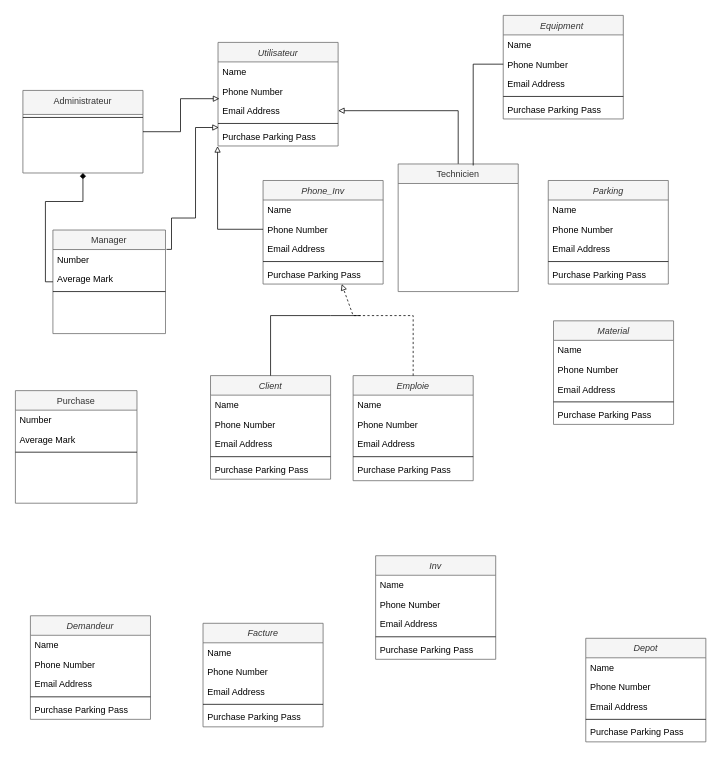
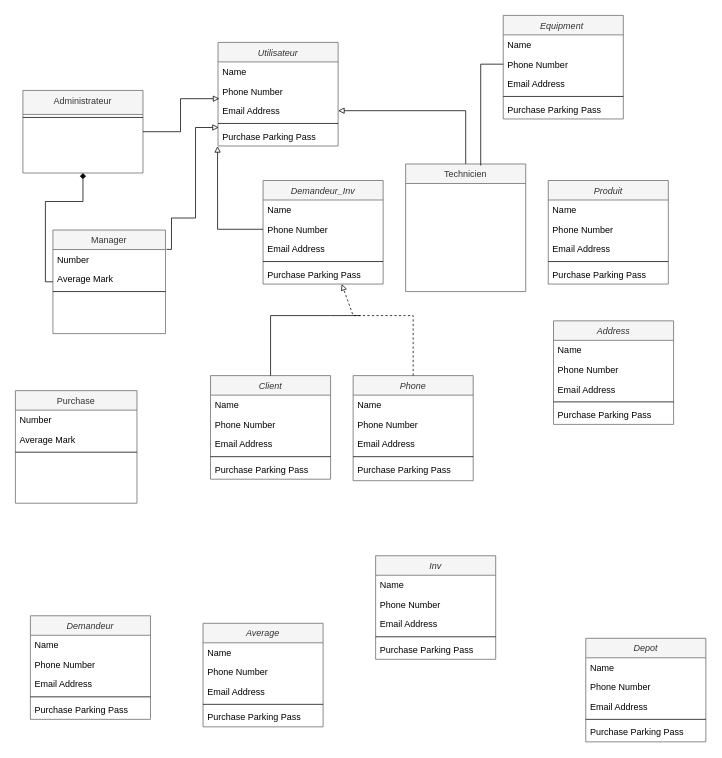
- <mxCell id="28" value="Phone_Inv" style="swimlane;fontStyle=2;align=center;verticalAlign=top;childLayout=stackLayout;horizontal=1;startSize=26;horizontalStack=0;resizeParent=1;resizeLast=0;collapsible=1;marginBottom=0;rounded=0;shadow=0;strokeWidth=1;fillColor=#f5f5f5;fontColor=#333333;strokeColor=#666666;" vertex="1" parent="1"><mxGeometry x="350" y="240" width="160" height="138" as="geometry"><mxRectangle x="230" y="140" width="160" height="26" as="alternateBounds" /></mxGeometry></mxCell>
+ <mxCell id="28" value="Demandeur_Inv" style="swimlane;fontStyle=2;align=center;verticalAlign=top;childLayout=stackLayout;horizontal=1;startSize=26;horizontalStack=0;resizeParent=1;resizeLast=0;collapsible=1;marginBottom=0;rounded=0;shadow=0;strokeWidth=1;fillColor=#f5f5f5;fontColor=#333333;strokeColor=#666666;" vertex="1" parent="1"><mxGeometry x="350" y="240" width="160" height="138" as="geometry"><mxRectangle x="230" y="140" width="160" height="26" as="alternateBounds" /></mxGeometry></mxCell>
- <mxCell id="18" value="Parking" style="swimlane;fontStyle=2;align=center;verticalAlign=top;childLayout=stackLayout;horizontal=1;startSize=26;horizontalStack=0;resizeParent=1;resizeLast=0;collapsible=1;marginBottom=0;rounded=0;shadow=0;strokeWidth=1;fillColor=#f5f5f5;fontColor=#333333;strokeColor=#666666;" vertex="1" parent="1"><mxGeometry x="730" y="240" width="160" height="138" as="geometry"><mxRectangle x="230" y="140" width="160" height="26" as="alternateBounds" /></mxGeometry></mxCell>
+ <mxCell id="18" value="Produit" style="swimlane;fontStyle=2;align=center;verticalAlign=top;childLayout=stackLayout;horizontal=1;startSize=26;horizontalStack=0;resizeParent=1;resizeLast=0;collapsible=1;marginBottom=0;rounded=0;shadow=0;strokeWidth=1;fillColor=#f5f5f5;fontColor=#333333;strokeColor=#666666;" vertex="1" parent="1"><mxGeometry x="730" y="240" width="160" height="138" as="geometry"><mxRectangle x="230" y="140" width="160" height="26" as="alternateBounds" /></mxGeometry></mxCell>
- <mxCell id="13" value="Technicien" style="swimlane;fontStyle=0;align=center;verticalAlign=top;childLayout=stackLayout;horizontal=1;startSize=26;horizontalStack=0;resizeParent=1;resizeLast=0;collapsible=1;marginBottom=0;rounded=0;shadow=0;strokeWidth=1;fillColor=#f5f5f5;fontColor=#333333;strokeColor=#666666;" parent="1" vertex="1"><mxGeometry x="530" y="218" width="160" height="170" as="geometry"><mxRectangle x="550" y="140" width="160" height="26" as="alternateBounds" /></mxGeometry></mxCell>
+ <mxCell id="13" value="Technicien" style="swimlane;fontStyle=0;align=center;verticalAlign=top;childLayout=stackLayout;horizontal=1;startSize=26;horizontalStack=0;resizeParent=1;resizeLast=0;collapsible=1;marginBottom=0;rounded=0;shadow=0;strokeWidth=1;fillColor=#f5f5f5;fontColor=#333333;strokeColor=#666666;" parent="1" vertex="1"><mxGeometry x="540" y="218" width="160" height="170" as="geometry"><mxRectangle x="550" y="140" width="160" height="26" as="alternateBounds" /></mxGeometry></mxCell>
- <mxCell id="81" value="Material" style="swimlane;fontStyle=2;align=center;verticalAlign=top;childLayout=stackLayout;horizontal=1;startSize=26;horizontalStack=0;resizeParent=1;resizeLast=0;collapsible=1;marginBottom=0;rounded=0;shadow=0;strokeWidth=1;fillColor=#f5f5f5;fontColor=#333333;strokeColor=#666666;" vertex="1" parent="1"><mxGeometry x="737" y="427" width="160" height="138" as="geometry"><mxRectangle x="230" y="140" width="160" height="26" as="alternateBounds" /></mxGeometry></mxCell>
+ <mxCell id="81" value="Address" style="swimlane;fontStyle=2;align=center;verticalAlign=top;childLayout=stackLayout;horizontal=1;startSize=26;horizontalStack=0;resizeParent=1;resizeLast=0;collapsible=1;marginBottom=0;rounded=0;shadow=0;strokeWidth=1;fillColor=#f5f5f5;fontColor=#333333;strokeColor=#666666;" vertex="1" parent="1"><mxGeometry x="737" y="427" width="160" height="138" as="geometry"><mxRectangle x="230" y="140" width="160" height="26" as="alternateBounds" /></mxGeometry></mxCell>
- <mxCell id="40" value="Emploie" style="swimlane;fontStyle=2;align=center;verticalAlign=top;childLayout=stackLayout;horizontal=1;startSize=26;horizontalStack=0;resizeParent=1;resizeLast=0;collapsible=1;marginBottom=0;rounded=0;shadow=0;strokeWidth=1;fillColor=#f5f5f5;fontColor=#333333;strokeColor=#666666;" vertex="1" parent="1"><mxGeometry x="470" y="500" width="160" height="140" as="geometry"><mxRectangle x="230" y="140" width="160" height="26" as="alternateBounds" /></mxGeometry></mxCell>
+ <mxCell id="40" value="Phone" style="swimlane;fontStyle=2;align=center;verticalAlign=top;childLayout=stackLayout;horizontal=1;startSize=26;horizontalStack=0;resizeParent=1;resizeLast=0;collapsible=1;marginBottom=0;rounded=0;shadow=0;strokeWidth=1;fillColor=#f5f5f5;fontColor=#333333;strokeColor=#666666;" vertex="1" parent="1"><mxGeometry x="470" y="500" width="160" height="140" as="geometry"><mxRectangle x="230" y="140" width="160" height="26" as="alternateBounds" /></mxGeometry></mxCell>
- <mxCell id="56" value="Facture" style="swimlane;fontStyle=2;align=center;verticalAlign=top;childLayout=stackLayout;horizontal=1;startSize=26;horizontalStack=0;resizeParent=1;resizeLast=0;collapsible=1;marginBottom=0;rounded=0;shadow=0;strokeWidth=1;fillColor=#f5f5f5;fontColor=#333333;strokeColor=#666666;" vertex="1" parent="1"><mxGeometry x="270" y="830" width="160" height="138" as="geometry"><mxRectangle x="230" y="140" width="160" height="26" as="alternateBounds" /></mxGeometry></mxCell>
+ <mxCell id="56" value="Average" style="swimlane;fontStyle=2;align=center;verticalAlign=top;childLayout=stackLayout;horizontal=1;startSize=26;horizontalStack=0;resizeParent=1;resizeLast=0;collapsible=1;marginBottom=0;rounded=0;shadow=0;strokeWidth=1;fillColor=#f5f5f5;fontColor=#333333;strokeColor=#666666;" vertex="1" parent="1"><mxGeometry x="270" y="830" width="160" height="138" as="geometry"><mxRectangle x="230" y="140" width="160" height="26" as="alternateBounds" /></mxGeometry></mxCell>
